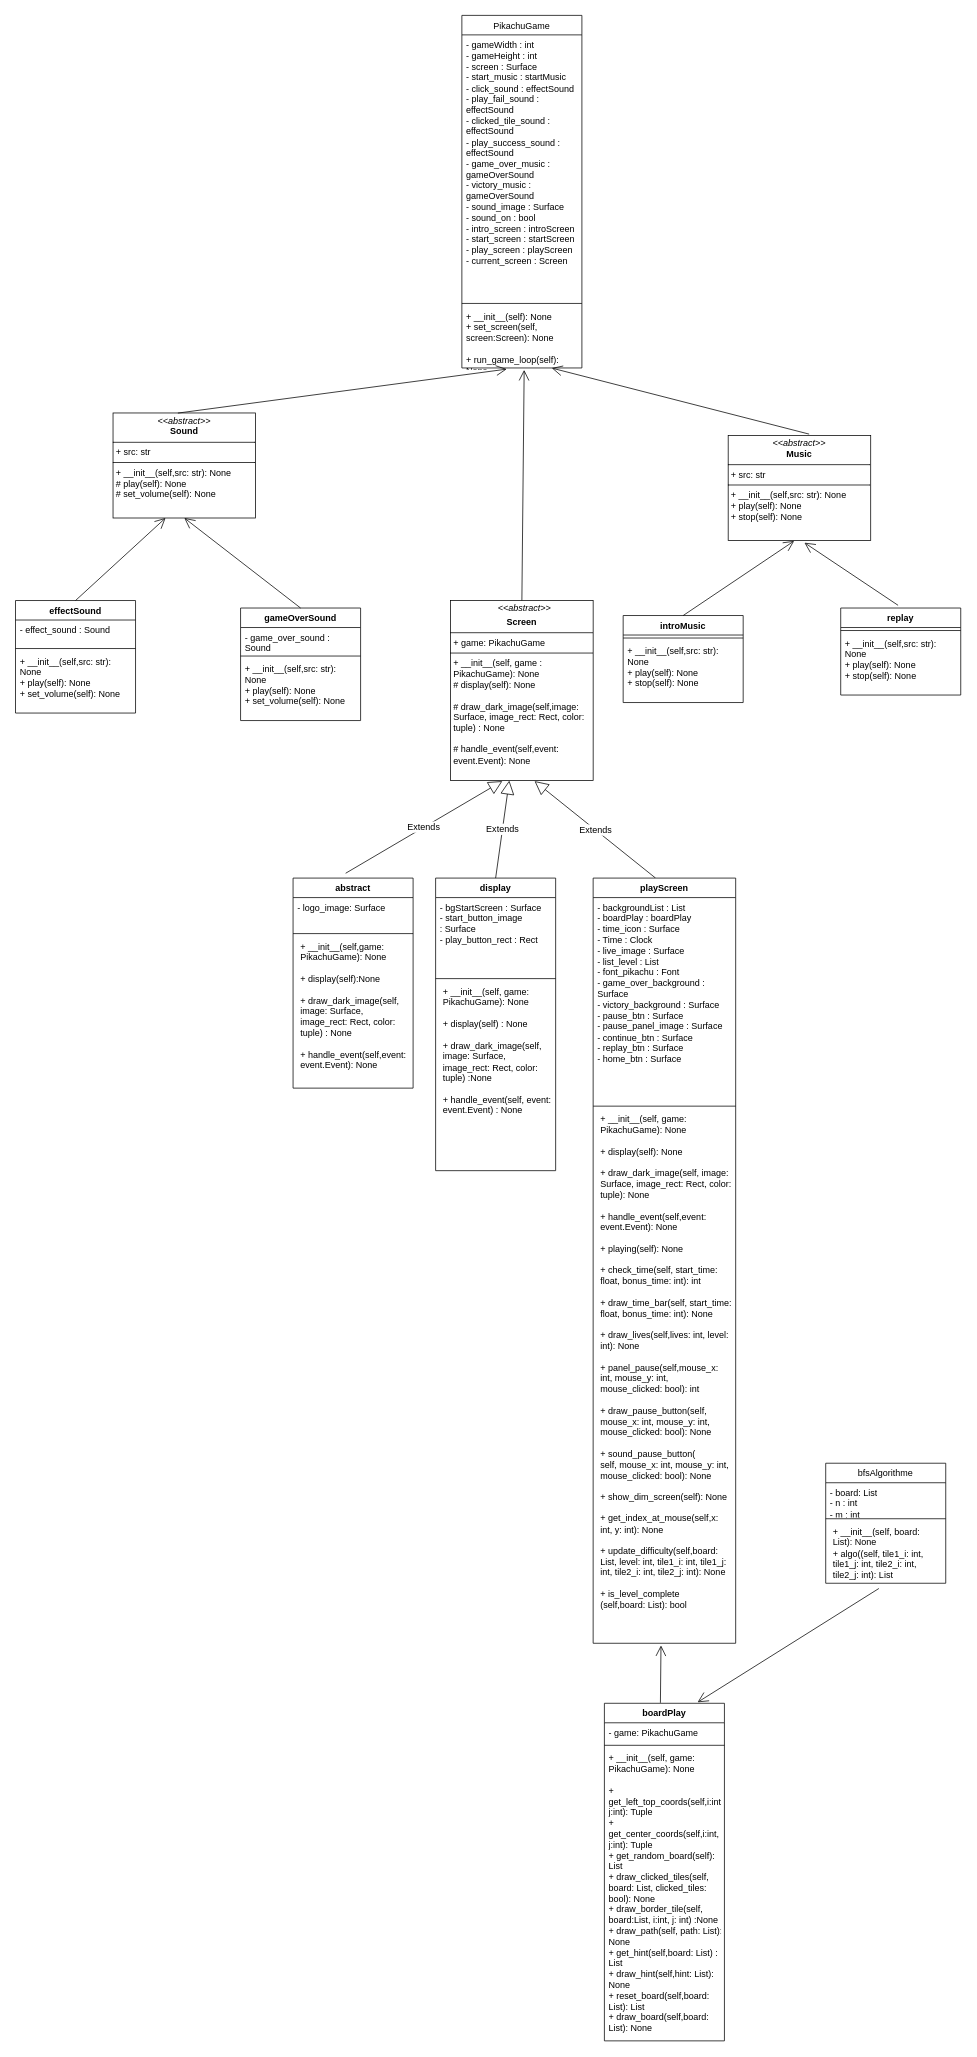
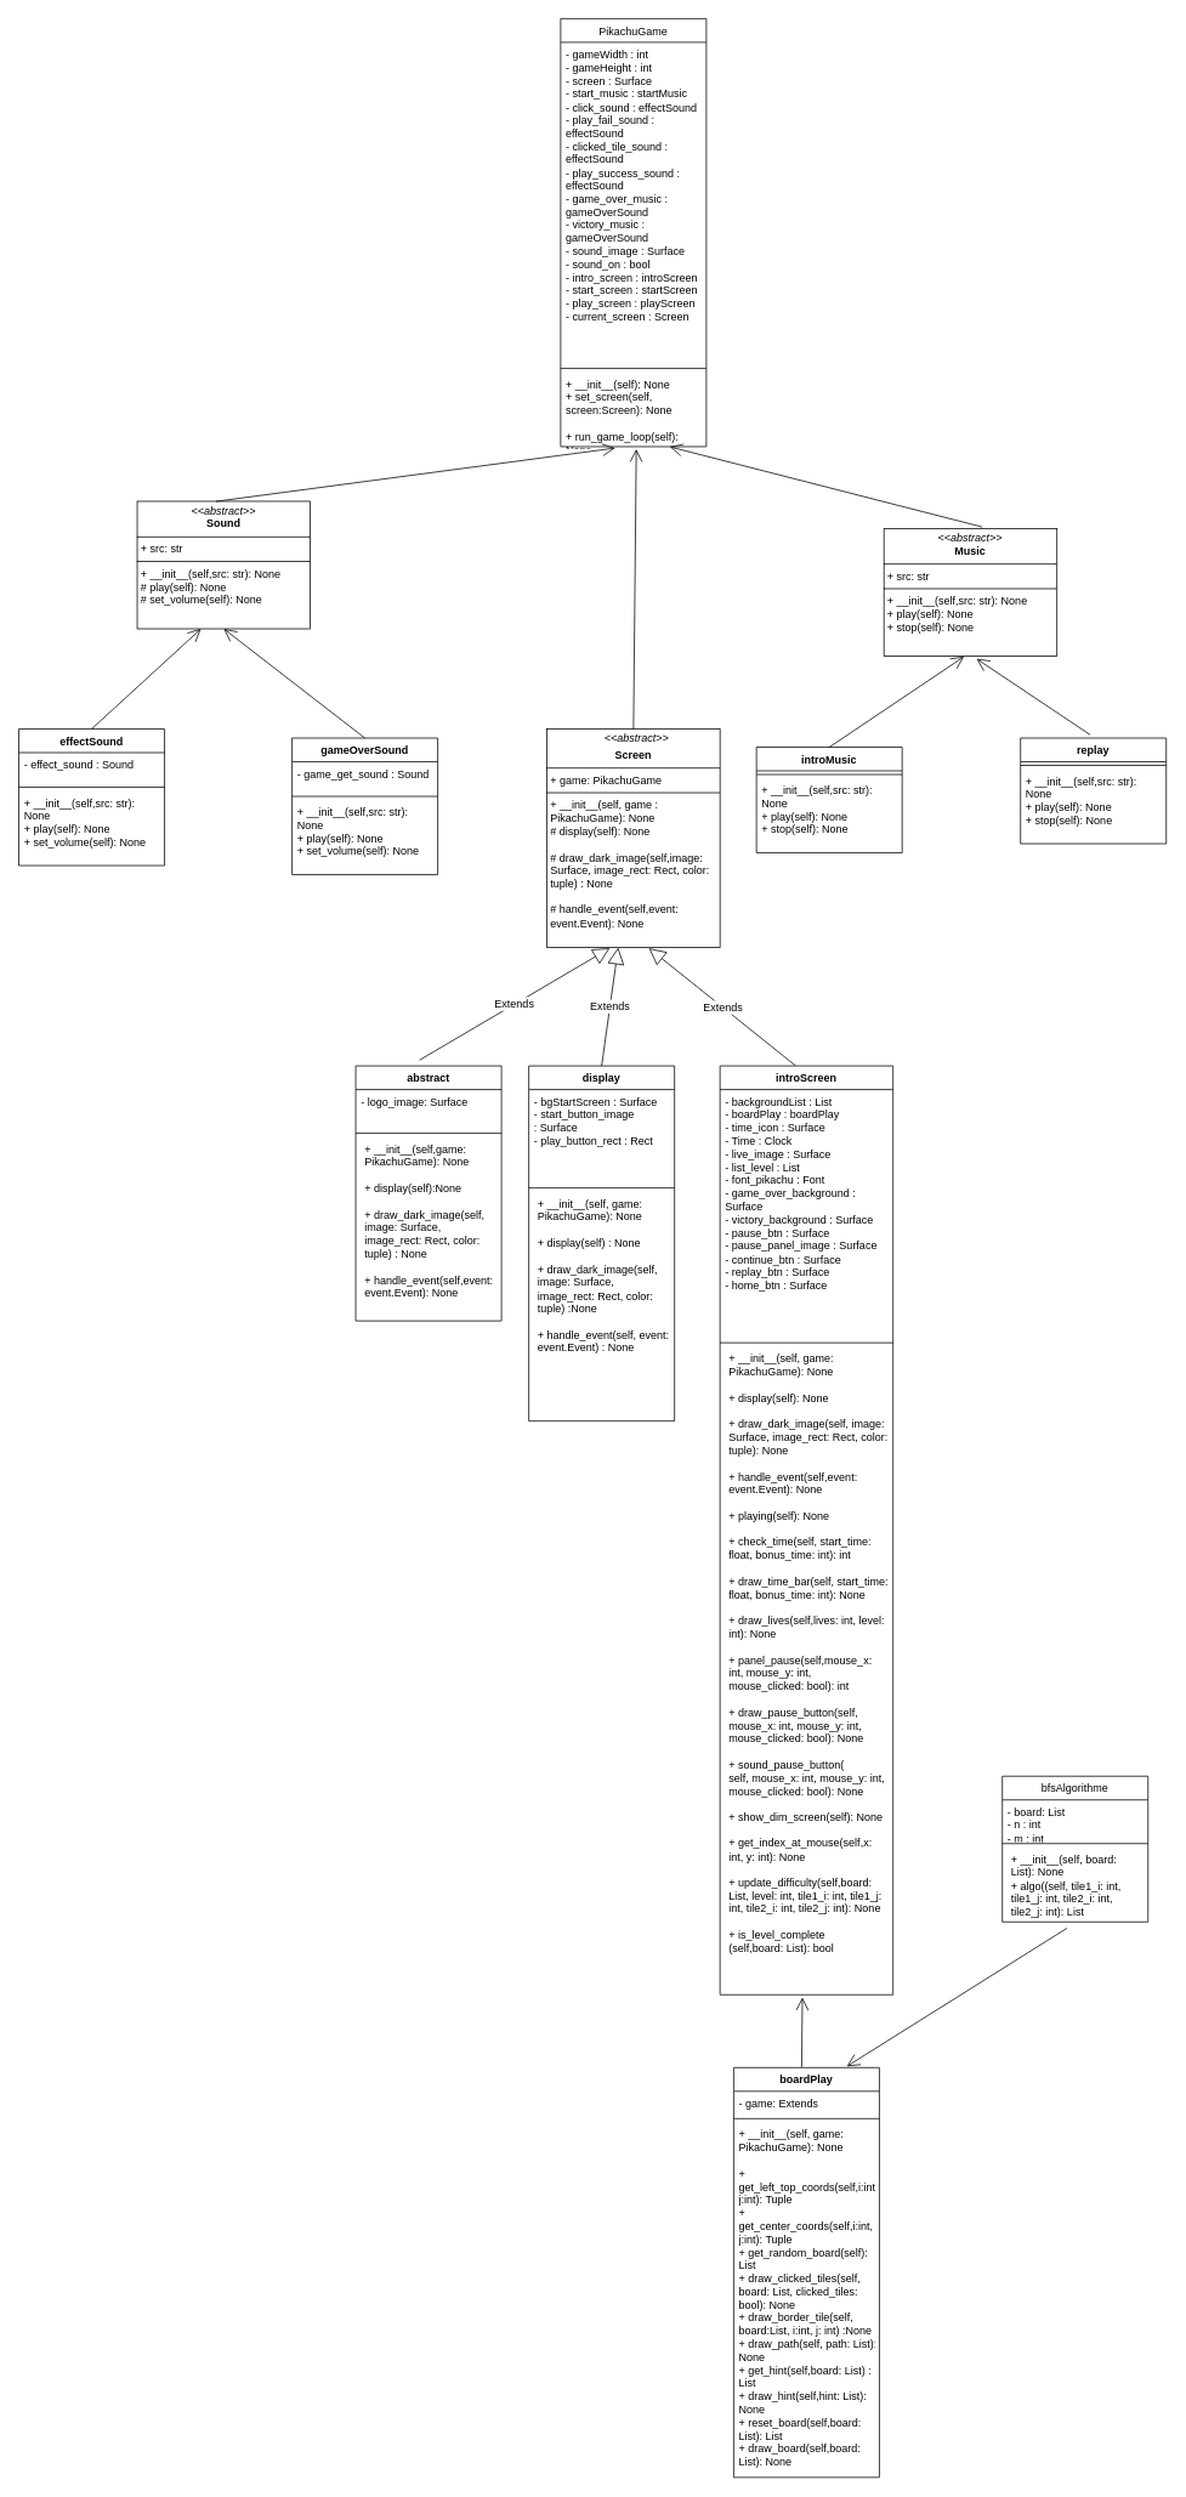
- <mxCell id="30" value="&lt;div&gt;- game_over_sound : Sound&lt;/div&gt;" style="text;strokeColor=none;fillColor=none;align=left;verticalAlign=top;spacingLeft=4;spacingRight=4;overflow=hidden;rotatable=0;points=[[0,0.5],[1,0.5]];portConstraint=eastwest;whiteSpace=wrap;html=1;fontFamily=Helvetica;fontSize=12;fontColor=default;" vertex="1" parent="29"><mxGeometry y="26" width="160" height="34" as="geometry" /></mxCell>
+ <mxCell id="30" value="&lt;div&gt;- game_get_sound : Sound&lt;/div&gt;" style="text;strokeColor=none;fillColor=none;align=left;verticalAlign=top;spacingLeft=4;spacingRight=4;overflow=hidden;rotatable=0;points=[[0,0.5],[1,0.5]];portConstraint=eastwest;whiteSpace=wrap;html=1;fontFamily=Helvetica;fontSize=12;fontColor=default;" vertex="1" parent="29"><mxGeometry y="26" width="160" height="34" as="geometry" /></mxCell>
- <mxCell id="14" value="playScreen&lt;div&gt;&lt;br&gt;&lt;/div&gt;" style="swimlane;fontStyle=1;align=center;verticalAlign=top;childLayout=stackLayout;horizontal=1;startSize=26;horizontalStack=0;resizeParent=1;resizeParentMax=0;resizeLast=0;collapsible=1;marginBottom=0;whiteSpace=wrap;html=1;strokeColor=default;fontFamily=Helvetica;fontSize=12;fontColor=default;fillColor=default;" vertex="1" parent="1"><mxGeometry x="790" y="1170" width="190" height="1020" as="geometry" /></mxCell>
+ <mxCell id="14" value="introScreen&lt;div&gt;&lt;br&gt;&lt;/div&gt;" style="swimlane;fontStyle=1;align=center;verticalAlign=top;childLayout=stackLayout;horizontal=1;startSize=26;horizontalStack=0;resizeParent=1;resizeParentMax=0;resizeLast=0;collapsible=1;marginBottom=0;whiteSpace=wrap;html=1;strokeColor=default;fontFamily=Helvetica;fontSize=12;fontColor=default;fillColor=default;" vertex="1" parent="1"><mxGeometry x="790" y="1170" width="190" height="1020" as="geometry" /></mxCell>
- <mxCell id="52" value="- game: PikachuGame&lt;div&gt;&lt;br&gt;&lt;/div&gt;" style="text;strokeColor=none;fillColor=none;align=left;verticalAlign=top;spacingLeft=4;spacingRight=4;overflow=hidden;rotatable=0;points=[[0,0.5],[1,0.5]];portConstraint=eastwest;whiteSpace=wrap;html=1;fontFamily=Helvetica;fontSize=12;fontColor=default;" vertex="1" parent="51"><mxGeometry y="26" width="160" height="26" as="geometry" /></mxCell>
+ <mxCell id="52" value="- game: Extends&lt;div&gt;&lt;br&gt;&lt;/div&gt;" style="text;strokeColor=none;fillColor=none;align=left;verticalAlign=top;spacingLeft=4;spacingRight=4;overflow=hidden;rotatable=0;points=[[0,0.5],[1,0.5]];portConstraint=eastwest;whiteSpace=wrap;html=1;fontFamily=Helvetica;fontSize=12;fontColor=default;" vertex="1" parent="51"><mxGeometry y="26" width="160" height="26" as="geometry" /></mxCell>
